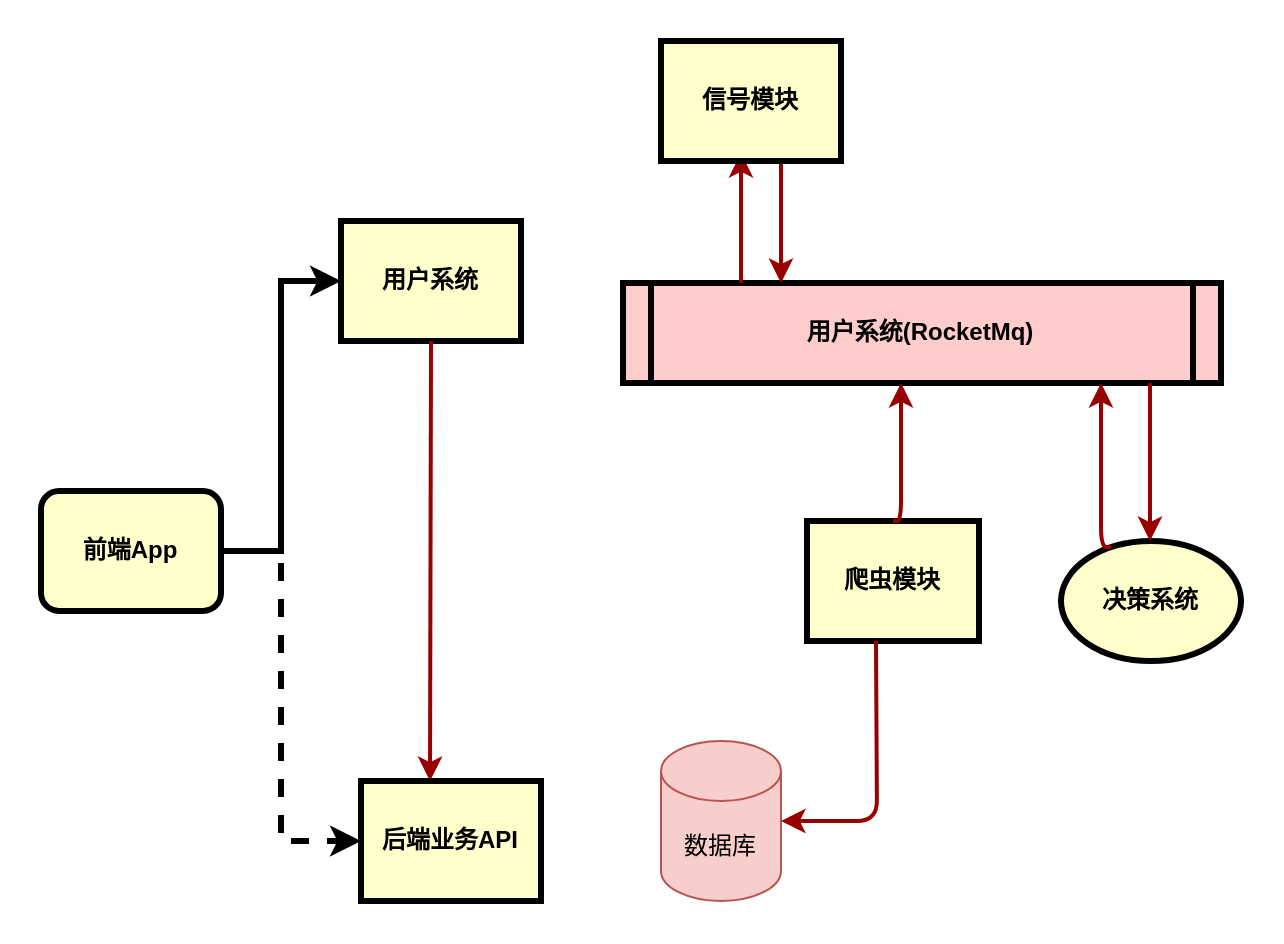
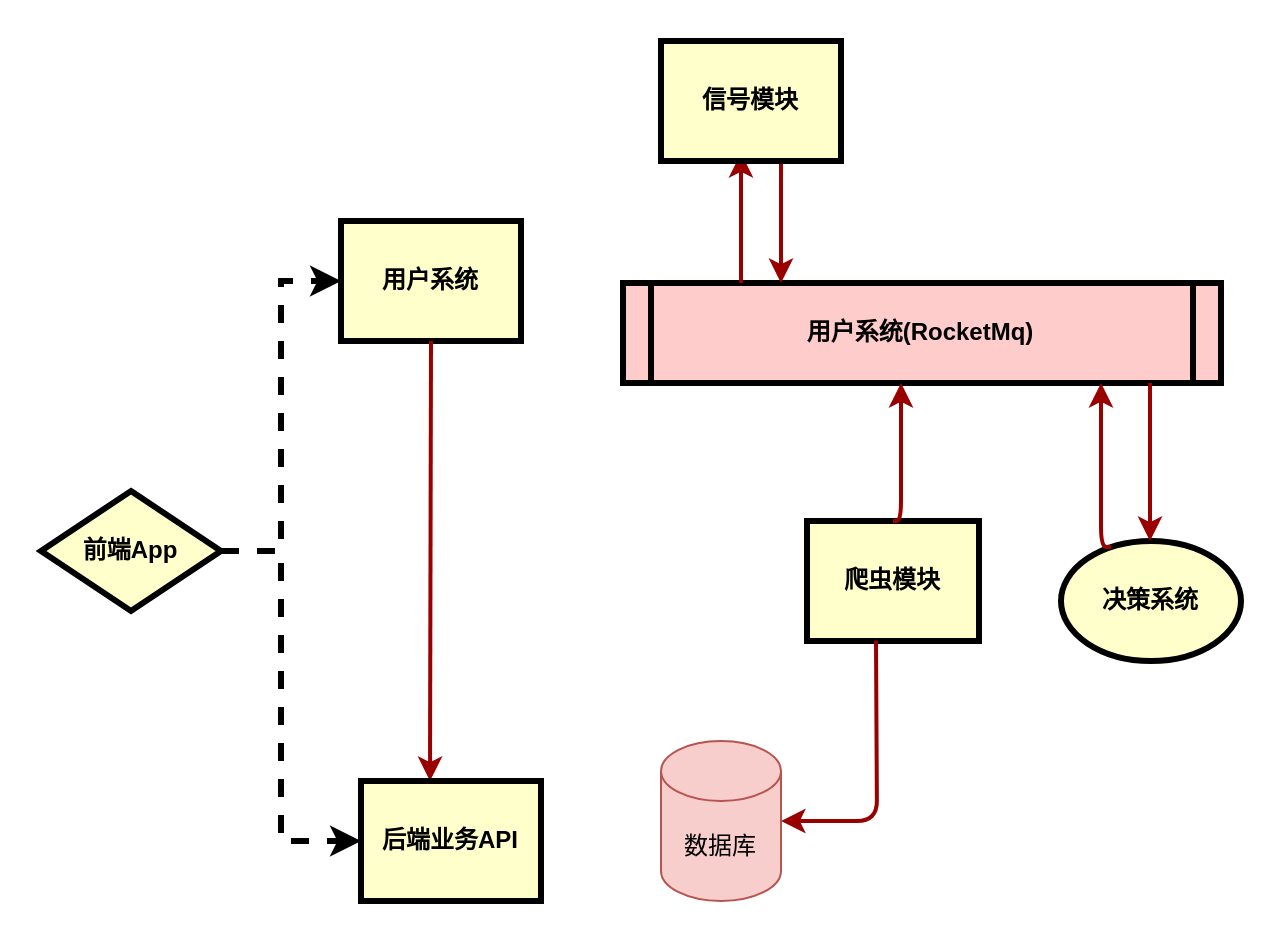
- <mxCell id="13" style="edgeStyle=orthogonalEdgeStyle;rounded=0;orthogonalLoop=1;jettySize=auto;html=1;exitX=1;exitY=0.5;exitDx=0;exitDy=0;entryX=0;entryY=0.5;entryDx=0;entryDy=0;dashed=0;strokeWidth=3;" edge="1" parent="1" source="15" target="6"><mxGeometry relative="1" as="geometry" /></mxCell>
+ <mxCell id="13" style="edgeStyle=orthogonalEdgeStyle;rounded=0;orthogonalLoop=1;jettySize=auto;html=1;exitX=1;exitY=0.5;exitDx=0;exitDy=0;entryX=0;entryY=0.5;entryDx=0;entryDy=0;dashed=1;strokeWidth=3;" edge="1" parent="1" source="15" target="6"><mxGeometry relative="1" as="geometry" /></mxCell>
- <mxCell id="15" value="前端App" style="whiteSpace=wrap;align=center;verticalAlign=middle;fontStyle=1;strokeWidth=3;fillColor=#FFFFCC;rounded=1;" vertex="1" parent="1"><mxGeometry x="20" y="245" width="90" height="60" as="geometry" /></mxCell>
+ <mxCell id="15" value="前端App" style="rhombus;whiteSpace=wrap;align=center;verticalAlign=middle;fontStyle=1;strokeWidth=3;fillColor=#FFFFCC;" vertex="1" parent="1"><mxGeometry x="20" y="245" width="90" height="60" as="geometry" /></mxCell>
